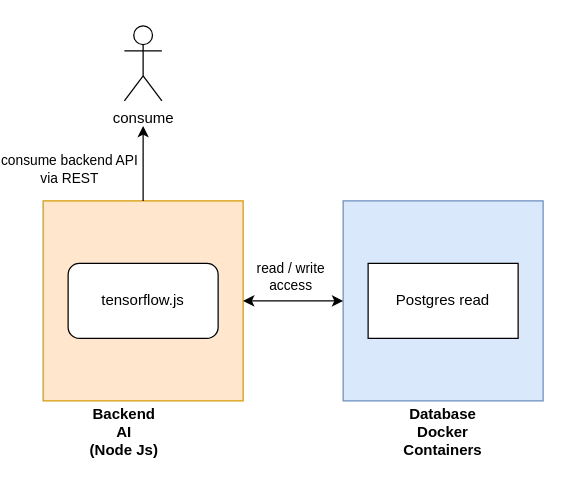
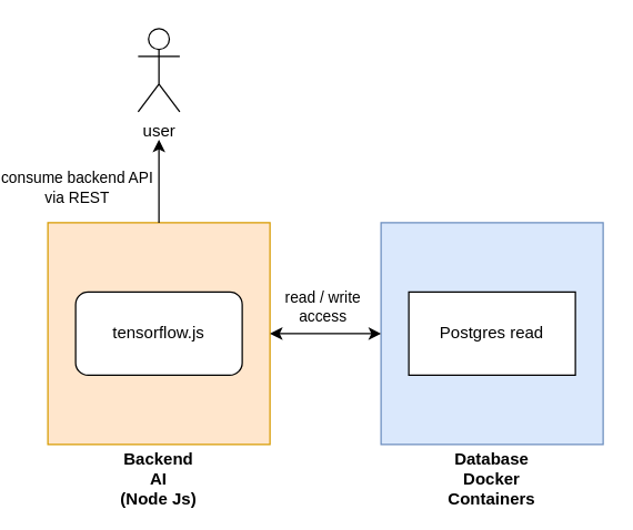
- <mxCell id="10" value="consume" style="shape=umlActor;verticalLabelPosition=bottom;verticalAlign=top;html=1;outlineConnect=0;" vertex="1" parent="1"><mxGeometry x="85" y="20" width="30" height="60" as="geometry" /></mxCell>
+ <mxCell id="10" value="user" style="shape=umlActor;verticalLabelPosition=bottom;verticalAlign=top;html=1;outlineConnect=0;" vertex="1" parent="1"><mxGeometry x="85" y="20" width="30" height="60" as="geometry" /></mxCell>
- <mxCell id="5" value="&lt;b&gt;Backend AI&lt;br&gt;(Node Js)&lt;/b&gt;" style="text;html=1;strokeColor=none;fillColor=none;align=center;verticalAlign=middle;whiteSpace=wrap;rounded=0;" vertex="1" parent="1"><mxGeometry x="55" y="330" width="60" height="30" as="geometry" /></mxCell>
+ <mxCell id="5" value="&lt;b&gt;Backend AI&lt;br&gt;(Node Js)&lt;/b&gt;" style="text;html=1;strokeColor=none;fillColor=none;align=center;verticalAlign=middle;whiteSpace=wrap;rounded=0;" vertex="1" parent="1"><mxGeometry x="70" y="330" width="60" height="30" as="geometry" /></mxCell>
